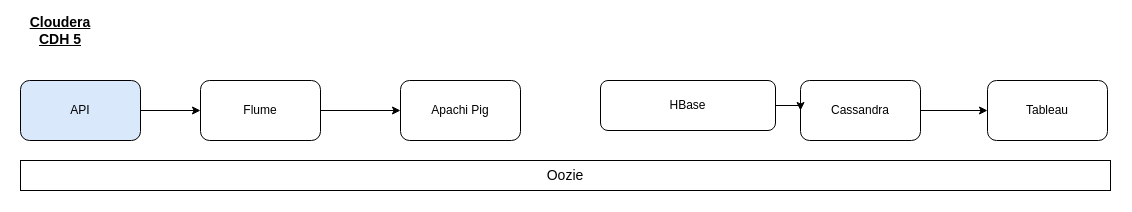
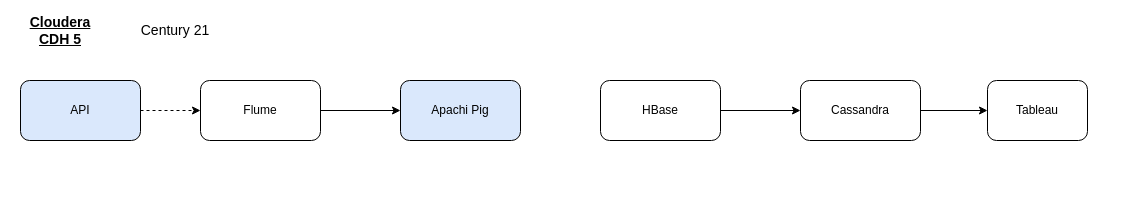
+ <mxCell id="13" value="Century 21" style="text;html=1;strokeColor=none;fillColor=none;align=center;verticalAlign=middle;whiteSpace=wrap;rounded=0;fontSize=14;" vertex="1" parent="1"><mxGeometry x="110" y="20" width="130" height="20" as="geometry" /></mxCell>
- <mxCell id="11" value="HBase" style="rounded=1;whiteSpace=wrap;html=1;" vertex="1" parent="1"><mxGeometry x="600" y="80" width="175" height="50" as="geometry" /></mxCell>
+ <mxCell id="11" value="HBase" style="rounded=1;whiteSpace=wrap;html=1;" vertex="1" parent="1"><mxGeometry x="600" y="80" width="120" height="60" as="geometry" /></mxCell>
- <mxCell id="4" style="edgeStyle=orthogonalEdgeStyle;rounded=0;orthogonalLoop=1;jettySize=auto;html=1;exitX=1;exitY=0.5;exitDx=0;exitDy=0;entryX=0;entryY=0.5;entryDx=0;entryDy=0;" edge="1" parent="1" source="5" target="3"><mxGeometry relative="1" as="geometry" /></mxCell>
+ <mxCell id="4" style="edgeStyle=orthogonalEdgeStyle;rounded=0;orthogonalLoop=1;jettySize=auto;html=1;exitX=1;exitY=0.5;exitDx=0;exitDy=0;entryX=0;entryY=0.5;entryDx=0;entryDy=0;dashed=1;" edge="1" parent="1" source="5" target="3"><mxGeometry relative="1" as="geometry" /></mxCell>
- <mxCell id="6" value="Apachi Pig" style="rounded=1;whiteSpace=wrap;html=1;" vertex="1" parent="1"><mxGeometry x="400" y="80" width="120" height="60" as="geometry" /></mxCell>
+ <mxCell id="6" value="Apachi Pig" style="rounded=1;whiteSpace=wrap;html=1;fillColor=#dae8fc;" vertex="1" parent="1"><mxGeometry x="400" y="80" width="120" height="60" as="geometry" /></mxCell>
- <mxCell id="12" value="Tableau" style="rounded=1;whiteSpace=wrap;html=1;" vertex="1" parent="1"><mxGeometry x="987" y="80" width="120" height="60" as="geometry" /></mxCell>
+ <mxCell id="12" value="Tableau" style="rounded=1;whiteSpace=wrap;html=1;" vertex="1" parent="1"><mxGeometry x="987" y="80" width="100" height="60" as="geometry" /></mxCell>
- <mxCell id="14" value="Oozie" style="rounded=0;whiteSpace=wrap;html=1;fontSize=14;" vertex="1" parent="1"><mxGeometry x="20" y="160" width="1090" height="30" as="geometry" /></mxCell>
